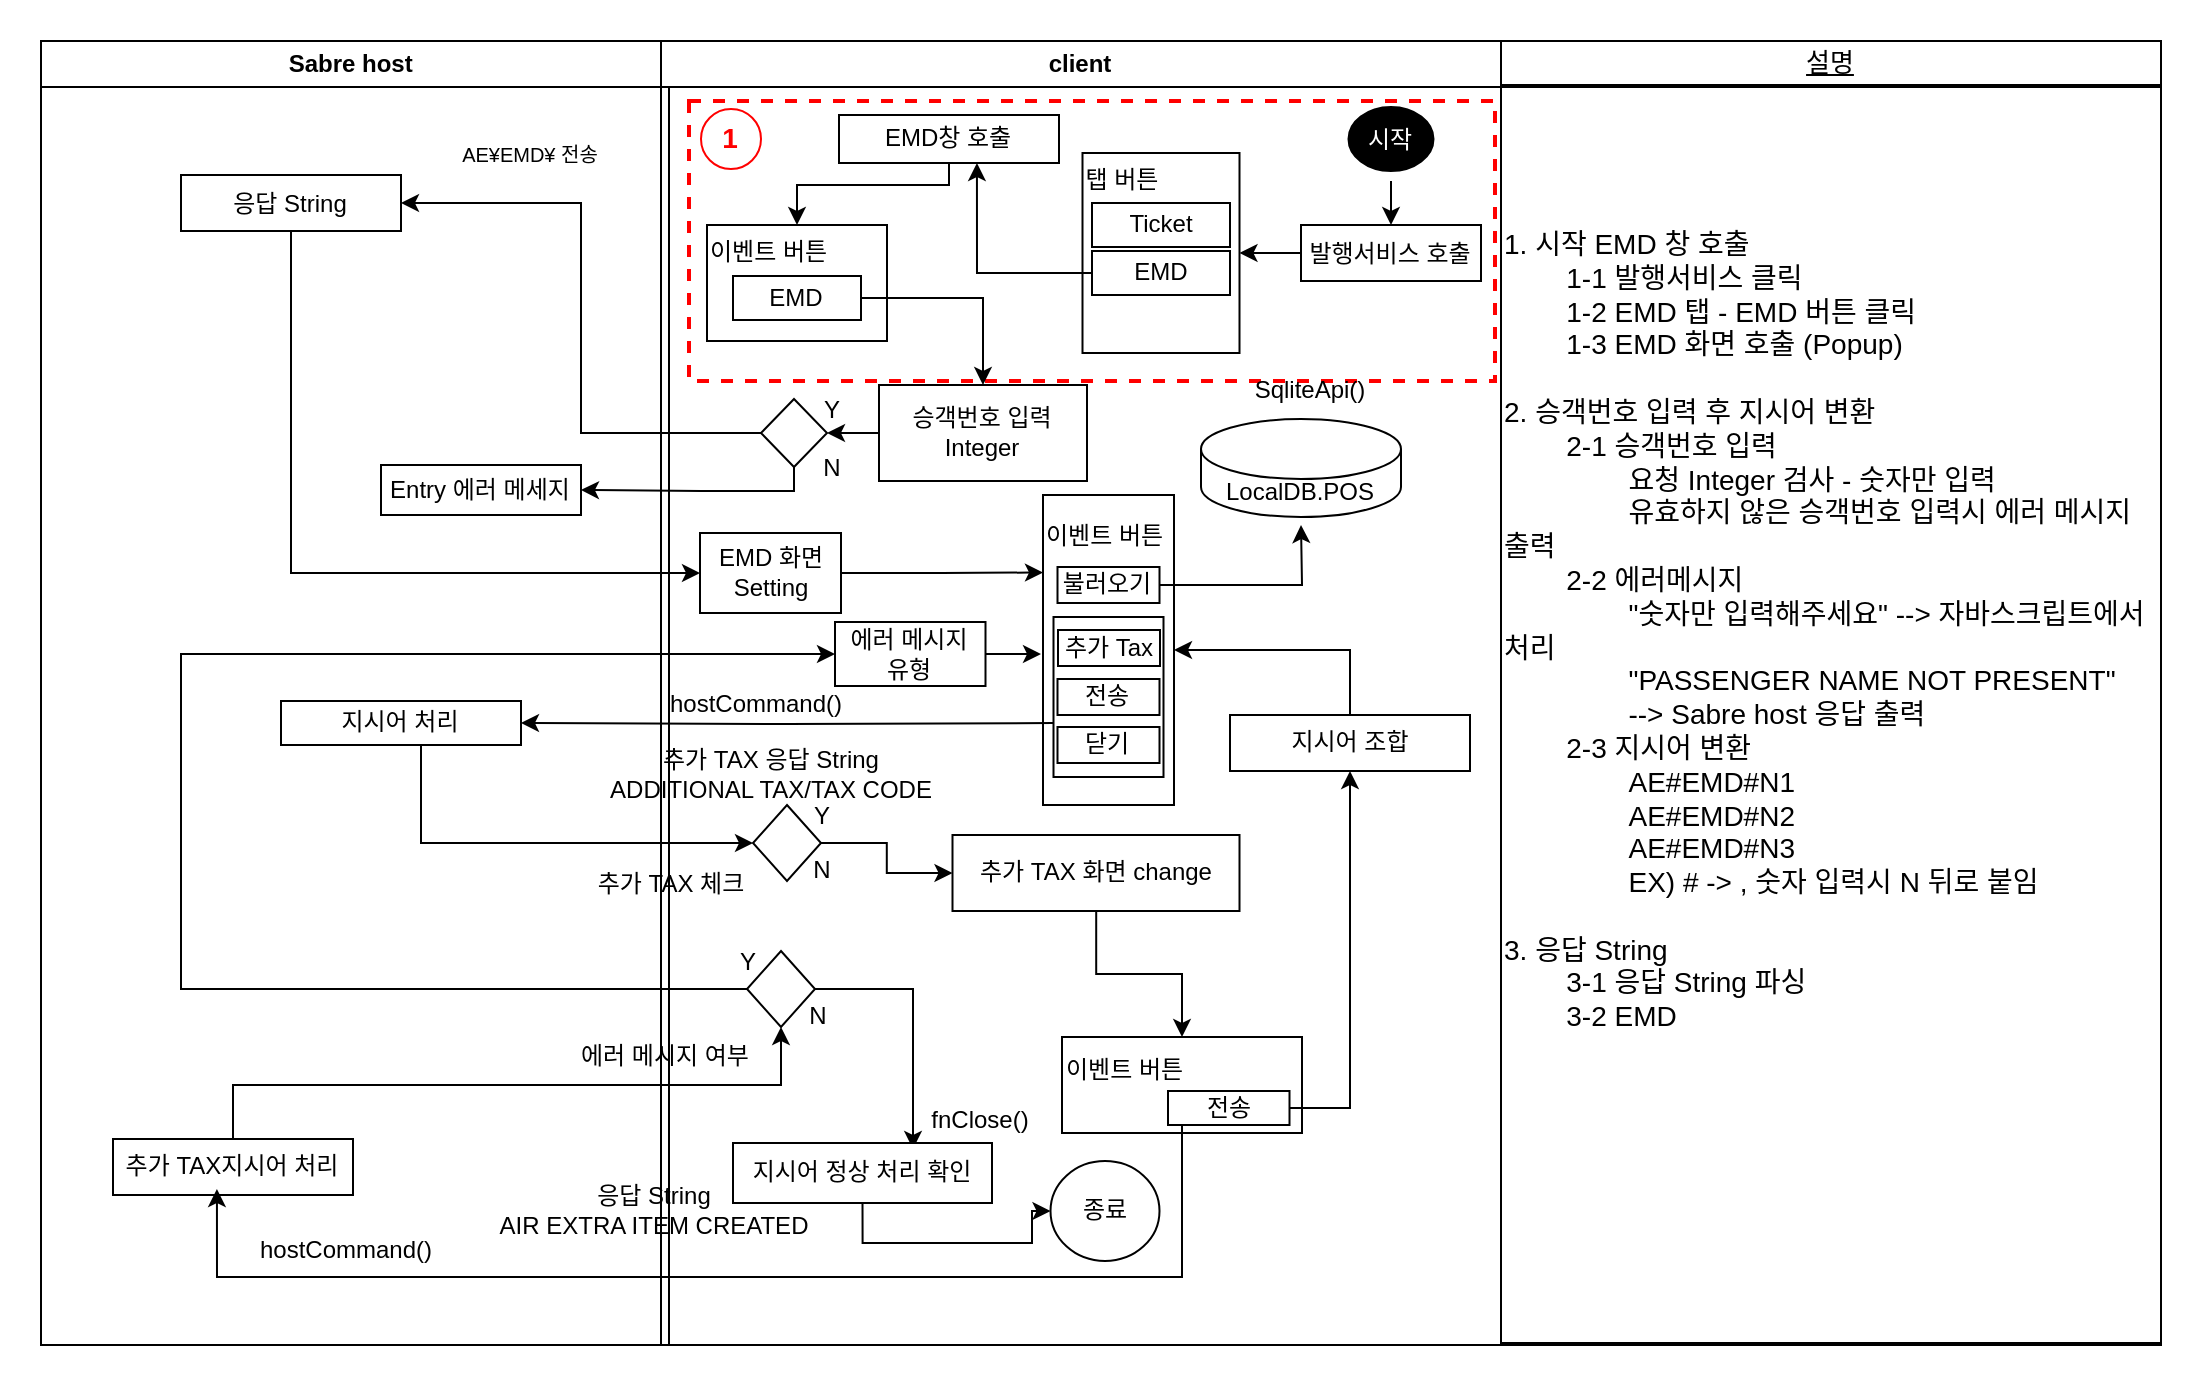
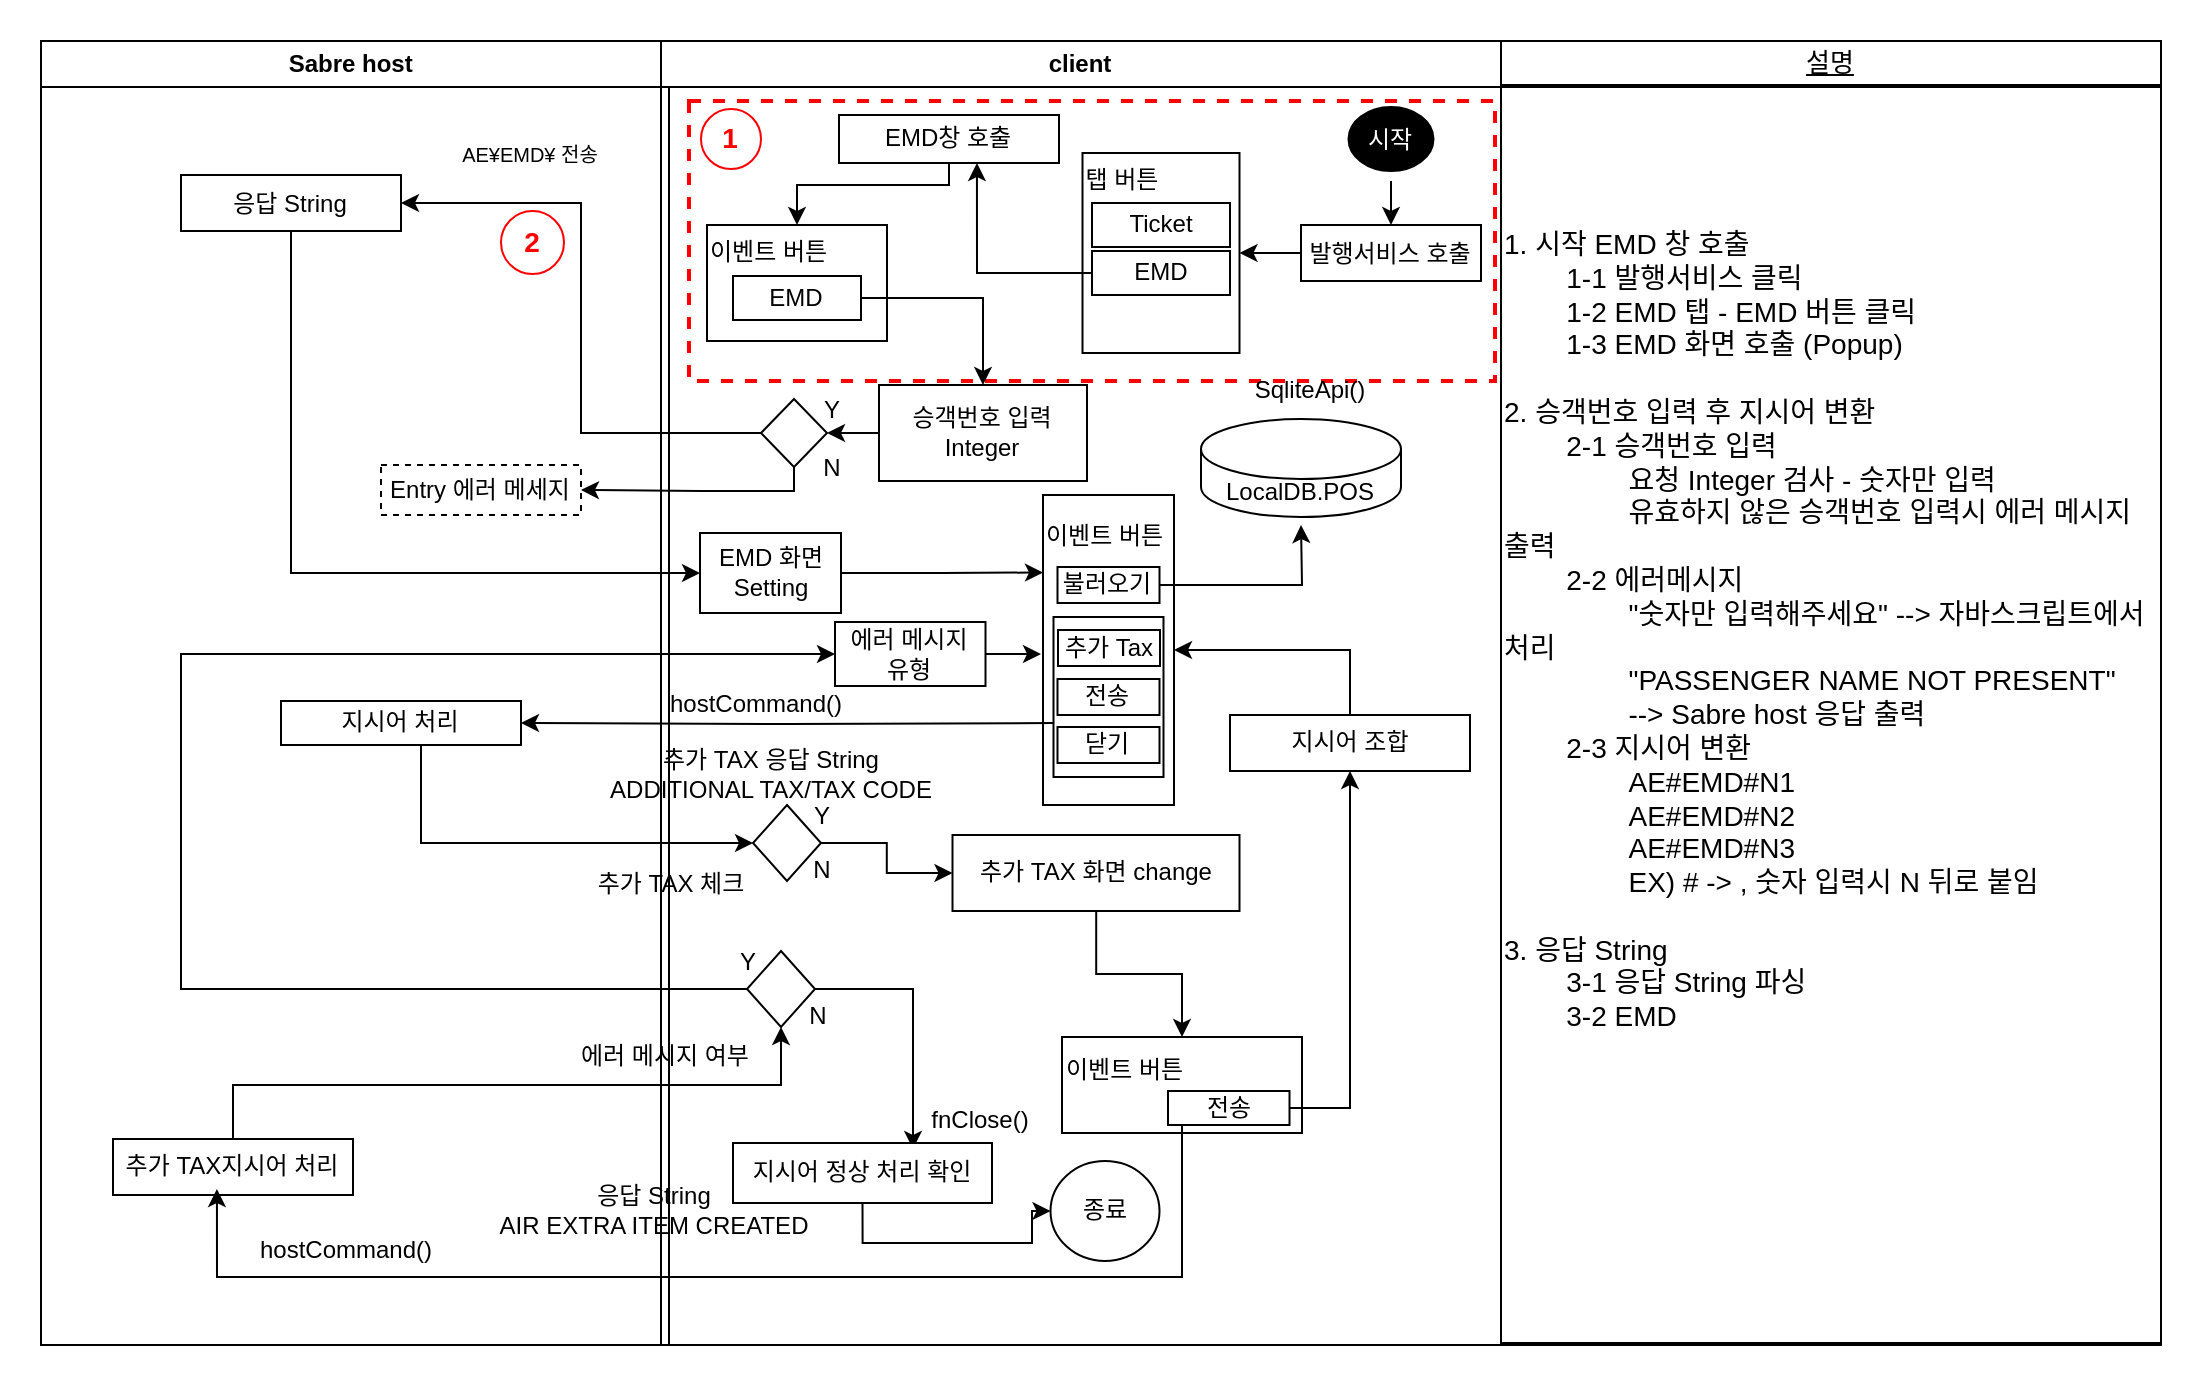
+ <mxCell id="9" value="&lt;font color=&quot;#ff0000&quot; style=&quot;font-size: 14px;&quot;&gt;2&lt;/font&gt;" style="ellipse;whiteSpace=wrap;html=1;aspect=fixed;strokeColor=#FF0000;fontStyle=1" vertex="1" parent="2"><mxGeometry x="230" y="85" width="31.5" height="31.5" as="geometry" /></mxCell>
- <mxCell id="5" value="Entry 에러 메세지" style="rounded=0;whiteSpace=wrap;html=1;" vertex="1" parent="2"><mxGeometry x="170" y="212" width="100" height="25" as="geometry" /></mxCell>
+ <mxCell id="5" value="Entry 에러 메세지" style="rounded=0;whiteSpace=wrap;html=1;dashed=1;" vertex="1" parent="2"><mxGeometry x="170" y="212" width="100" height="25" as="geometry" /></mxCell>
